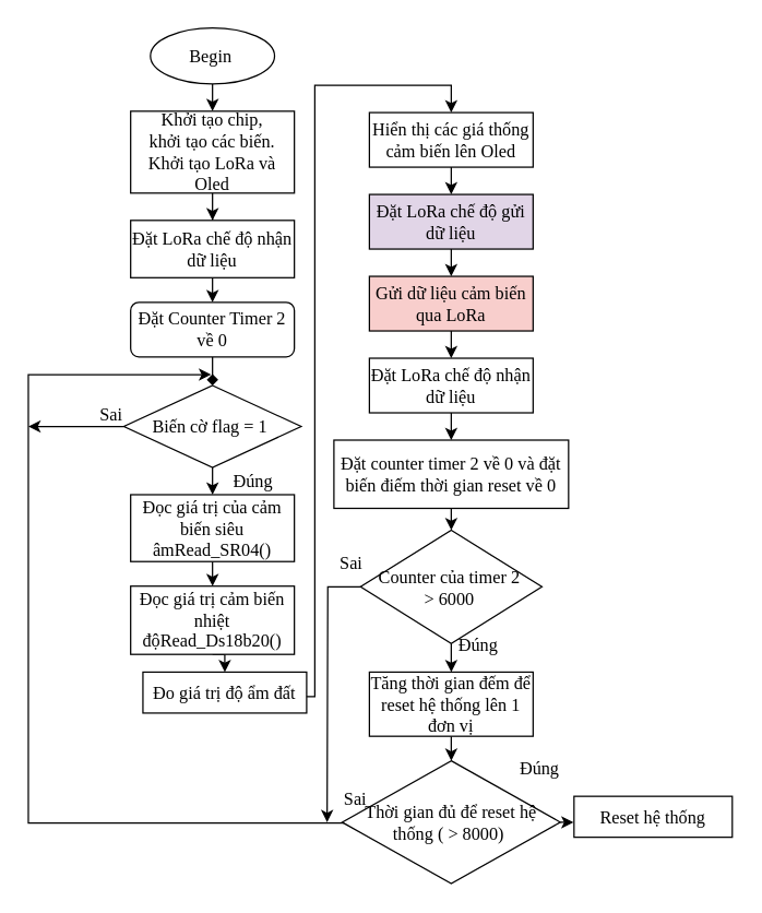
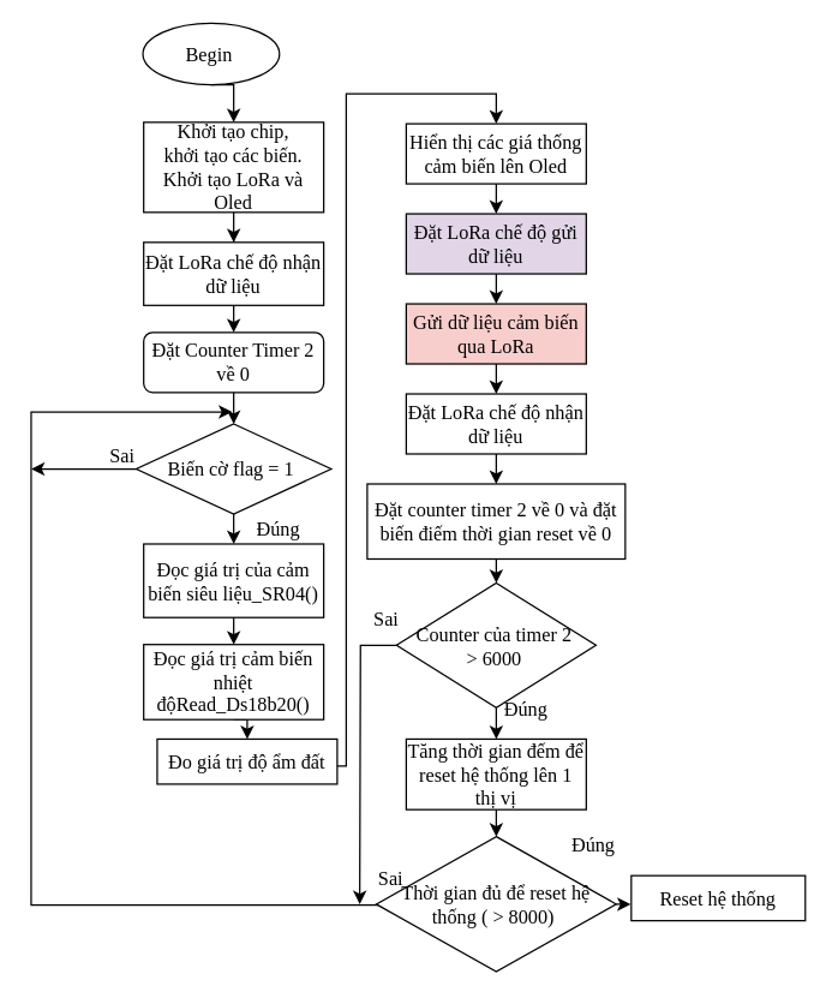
- <mxCell id="3" value="Begin&amp;nbsp;" style="ellipse;whiteSpace=wrap;html=1;fontSize=13;fontFamily=Times New Roman;" parent="1" vertex="1"><mxGeometry x="109.5" y="20" width="91" height="41" as="geometry" /></mxCell>
+ <mxCell id="3" value="Begin&amp;nbsp;" style="ellipse;whiteSpace=wrap;html=1;fontSize=13;fontFamily=Times New Roman;" parent="1" vertex="1"><mxGeometry x="94.5" y="15" width="91" height="41" as="geometry" /></mxCell>
- <mxCell id="8" style="edgeStyle=orthogonalEdgeStyle;rounded=0;orthogonalLoop=1;jettySize=auto;html=1;exitX=0.5;exitY=1;exitDx=0;exitDy=0;fontFamily=Times New Roman;fontSize=13;endArrow=diamond;" parent="1" source="9" target="12" edge="1"><mxGeometry relative="1" as="geometry" /></mxCell>
+ <mxCell id="8" style="edgeStyle=orthogonalEdgeStyle;rounded=0;orthogonalLoop=1;jettySize=auto;html=1;exitX=0.5;exitY=1;exitDx=0;exitDy=0;fontFamily=Times New Roman;fontSize=13;" parent="1" source="9" target="12" edge="1"><mxGeometry relative="1" as="geometry" /></mxCell>
- <mxCell id="14" value="Đọc giá trị của cảm biến siêu âmRead_SR04()" style="rounded=0;whiteSpace=wrap;html=1;fontSize=13;fontFamily=Times New Roman;" parent="1" vertex="1"><mxGeometry x="95" y="362" width="120" height="49" as="geometry" /></mxCell>
+ <mxCell id="14" value="Đọc giá trị của cảm biến siêu liệu_SR04()" style="rounded=0;whiteSpace=wrap;html=1;fontSize=13;fontFamily=Times New Roman;" parent="1" vertex="1"><mxGeometry x="95" y="362" width="120" height="49" as="geometry" /></mxCell>
- <mxCell id="31" value="Tăng thời gian đếm để reset hệ thống lên 1 đơn vị" style="rounded=0;whiteSpace=wrap;html=1;fontSize=13;fontFamily=Times New Roman;" parent="1" vertex="1"><mxGeometry x="270" y="492" width="120" height="47" as="geometry" /></mxCell>
+ <mxCell id="31" value="Tăng thời gian đếm để reset hệ thống lên 1 thị vị" style="rounded=0;whiteSpace=wrap;html=1;fontSize=13;fontFamily=Times New Roman;" parent="1" vertex="1"><mxGeometry x="270" y="492" width="120" height="47" as="geometry" /></mxCell>
